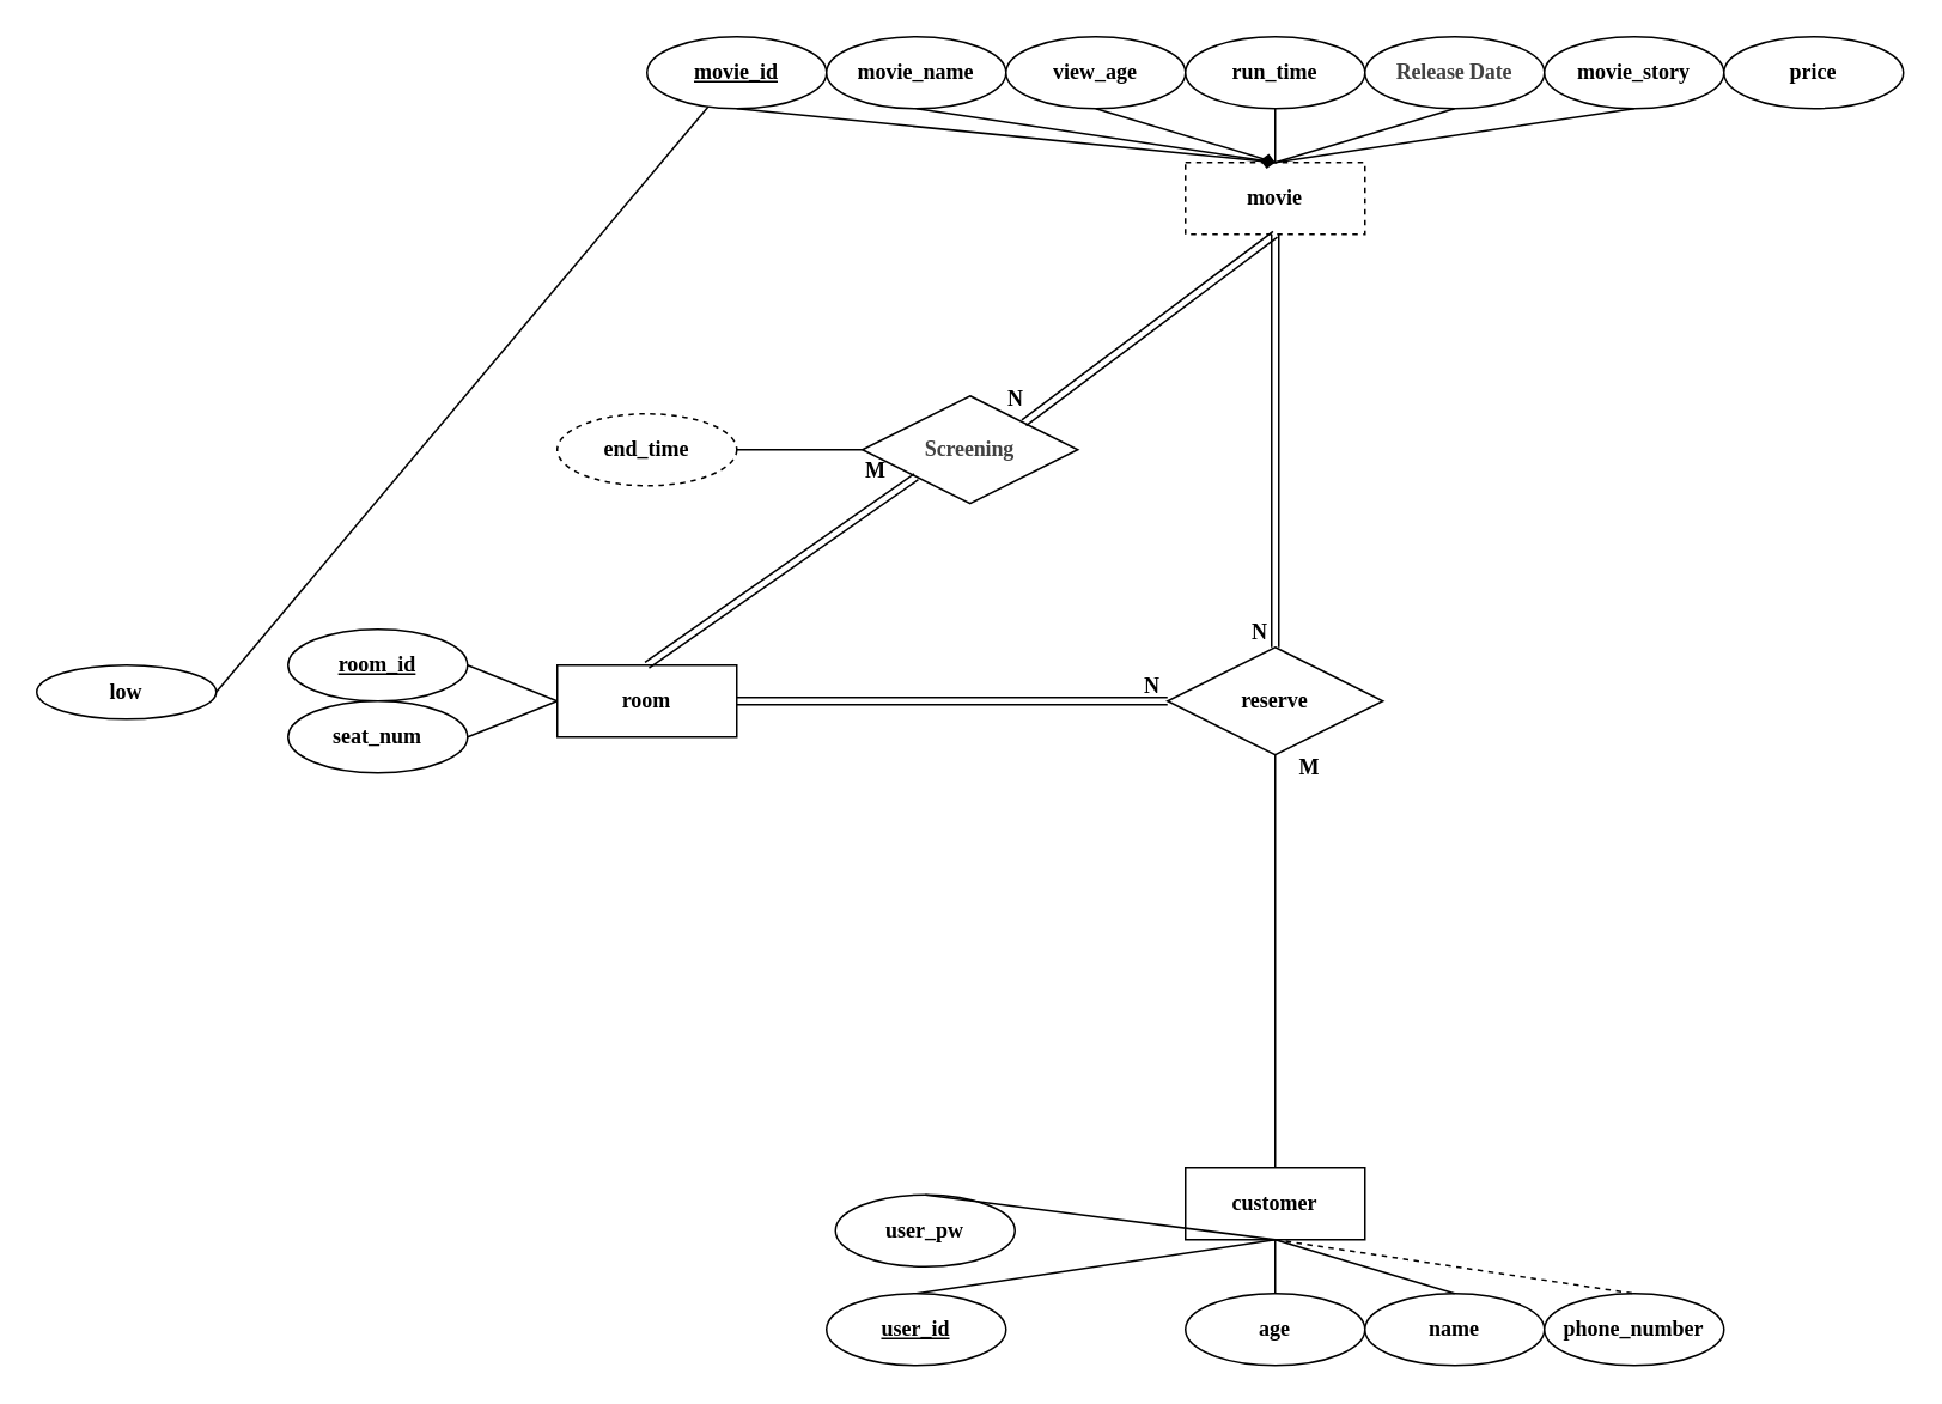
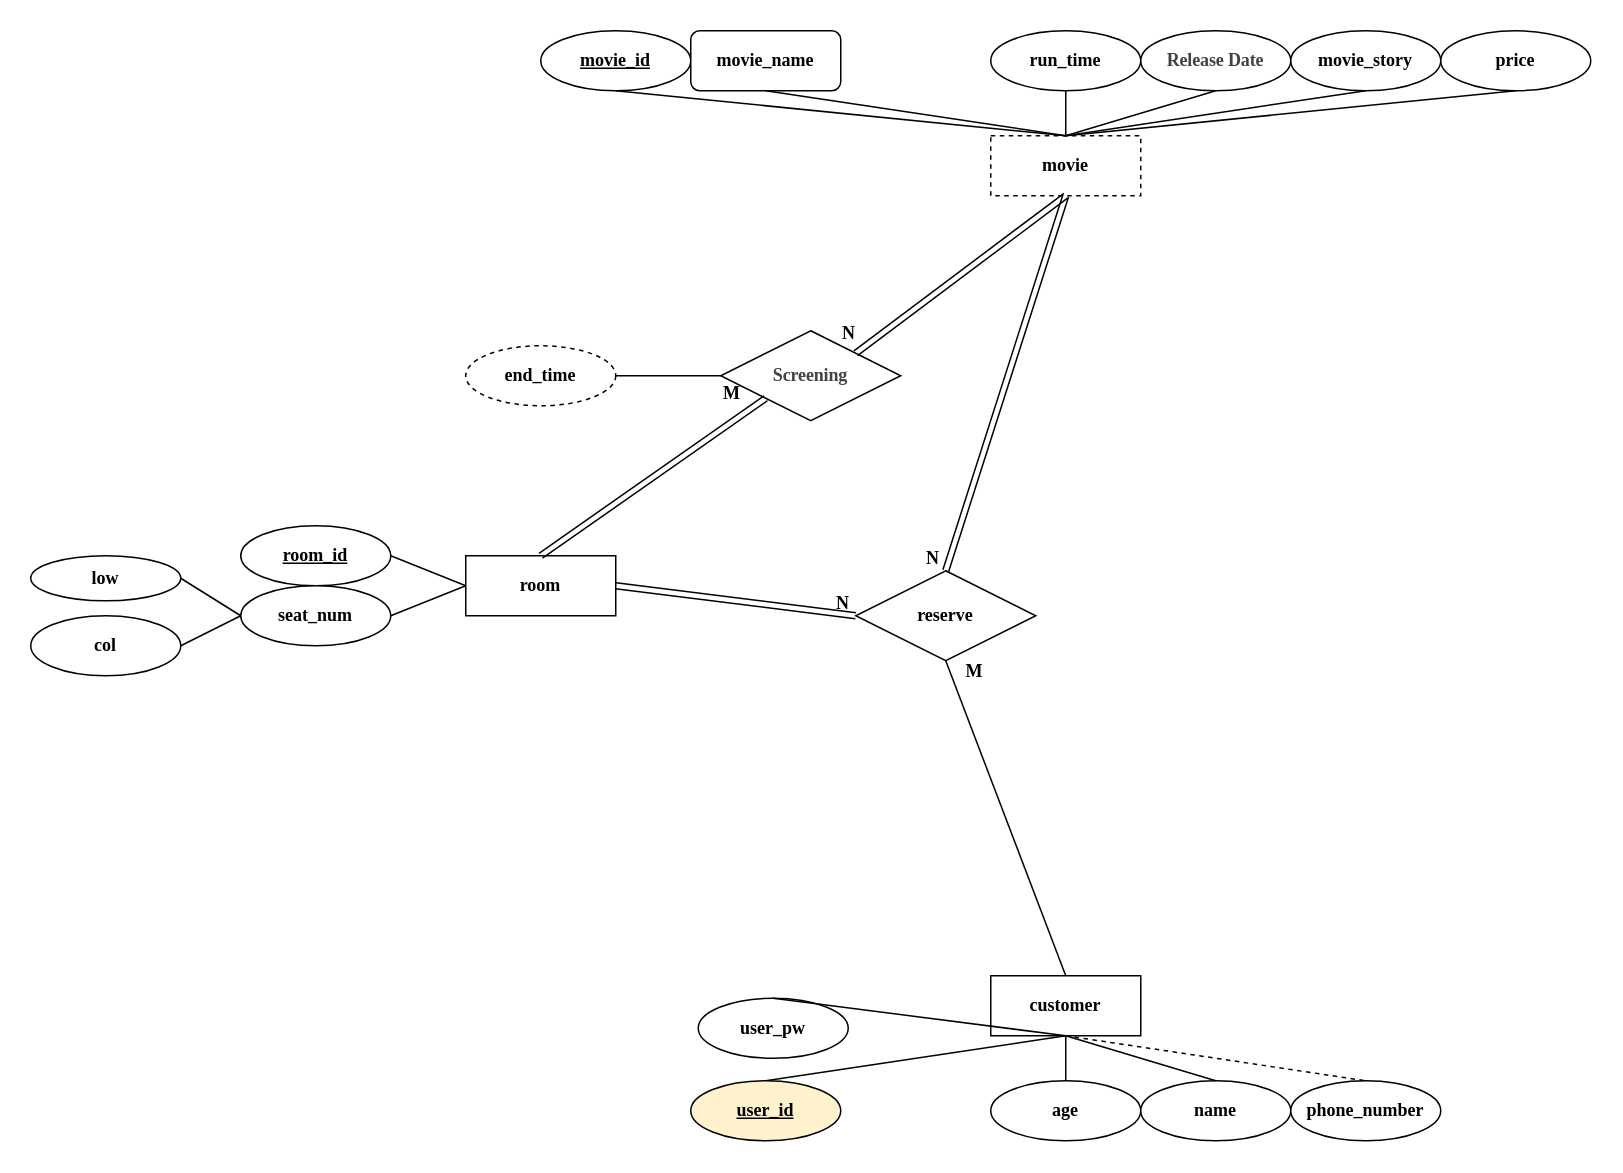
- <mxCell id="5" value="movie_name" style="ellipse;whiteSpace=wrap;html=1;align=center;fontFamily=Verdana;fontSize=12;fontStyle=1" parent="1" vertex="1"><mxGeometry x="460" y="20" width="100" height="40" as="geometry" /></mxCell>
+ <mxCell id="5" value="movie_name" style="whiteSpace=wrap;html=1;align=center;fontFamily=Verdana;fontSize=12;fontStyle=1;rounded=1;" parent="1" vertex="1"><mxGeometry x="460" y="20" width="100" height="40" as="geometry" /></mxCell>
- <mxCell id="6" value="view_age" style="ellipse;whiteSpace=wrap;html=1;align=center;fontFamily=Verdana;fontSize=12;fontStyle=1" parent="1" vertex="1"><mxGeometry x="560" y="20" width="100" height="40" as="geometry" /></mxCell>
- <mxCell id="8" value="" style="endArrow=diamond;html=1;rounded=0;exitX=0.5;exitY=1;exitDx=0;exitDy=0;entryX=0.5;entryY=0;entryDx=0;entryDy=0;fontFamily=Verdana;fontSize=12;fontStyle=1;" parent="1" source="5" target="2" edge="1"><mxGeometry relative="1" as="geometry"><mxPoint x="635" y="250" as="sourcePoint" /><mxPoint x="540" y="110" as="targetPoint" /></mxGeometry></mxCell>
+ <mxCell id="8" value="" style="endArrow=none;html=1;rounded=0;exitX=0.5;exitY=1;exitDx=0;exitDy=0;entryX=0.5;entryY=0;entryDx=0;entryDy=0;fontFamily=Verdana;fontSize=12;fontStyle=1" parent="1" source="5" target="2" edge="1"><mxGeometry relative="1" as="geometry"><mxPoint x="635" y="250" as="sourcePoint" /><mxPoint x="540" y="110" as="targetPoint" /></mxGeometry></mxCell>
- <mxCell id="9" value="" style="endArrow=none;html=1;rounded=0;exitX=0.5;exitY=1;exitDx=0;exitDy=0;entryX=0.5;entryY=0;entryDx=0;entryDy=0;fontFamily=Verdana;fontSize=12;fontStyle=1" parent="1" source="6" target="2" edge="1"><mxGeometry relative="1" as="geometry"><mxPoint x="805" y="260" as="sourcePoint" /><mxPoint x="590" y="100" as="targetPoint" /></mxGeometry></mxCell>
+ <mxCell id="35" value="" style="endArrow=none;html=1;rounded=0;exitX=0.5;exitY=1;exitDx=0;exitDy=0;entryX=0.5;entryY=0;entryDx=0;entryDy=0;fontFamily=Verdana;fontSize=12;fontStyle=1" parent="1" source="31" target="2" edge="1"><mxGeometry relative="1" as="geometry"><mxPoint x="755" y="100" as="sourcePoint" /><mxPoint x="755" y="140" as="targetPoint" /></mxGeometry></mxCell>
- <mxCell id="25" value="" style="endArrow=none;html=1;rounded=0;exitX=1;exitY=0.5;exitDx=0;exitDy=0;fontFamily=Verdana;fontSize=12;fontStyle=1;" parent="1" source="23" target="4" edge="1"><mxGeometry relative="1" as="geometry"><mxPoint x="120" y="460" as="sourcePoint" /><mxPoint x="280" y="460" as="targetPoint" /></mxGeometry></mxCell>
+ <mxCell id="25" value="" style="endArrow=none;html=1;rounded=0;exitX=1;exitY=0.5;exitDx=0;exitDy=0;entryX=0;entryY=0.5;entryDx=0;entryDy=0;fontFamily=Verdana;fontSize=12;fontStyle=1" parent="1" source="23" target="20" edge="1"><mxGeometry relative="1" as="geometry"><mxPoint x="120" y="460" as="sourcePoint" /><mxPoint x="280" y="460" as="targetPoint" /></mxGeometry></mxCell>
- <mxCell id="42" value="reserve" style="shape=rhombus;perimeter=rhombusPerimeter;whiteSpace=wrap;html=1;align=center;fontFamily=Verdana;fontSize=12;fontStyle=1" parent="1" vertex="1"><mxGeometry x="650" y="360" width="120" height="60" as="geometry" /></mxCell>
+ <mxCell id="42" value="reserve" style="shape=rhombus;perimeter=rhombusPerimeter;whiteSpace=wrap;html=1;align=center;fontFamily=Verdana;fontSize=12;fontStyle=1" parent="1" vertex="1"><mxGeometry x="570" y="380" width="120" height="60" as="geometry" /></mxCell>
+ <mxCell id="26" value="" style="endArrow=none;html=1;rounded=0;exitX=1;exitY=0.5;exitDx=0;exitDy=0;entryX=0;entryY=0.5;entryDx=0;entryDy=0;fontFamily=Verdana;fontSize=12;fontStyle=1" parent="1" source="24" target="20" edge="1"><mxGeometry relative="1" as="geometry"><mxPoint x="120" y="460" as="sourcePoint" /><mxPoint x="280" y="460" as="targetPoint" /></mxGeometry></mxCell>
+ <mxCell id="24" value="col" style="ellipse;whiteSpace=wrap;html=1;align=center;fontFamily=Verdana;fontSize=12;fontStyle=1" parent="1" vertex="1"><mxGeometry x="20" y="410" width="100" height="40" as="geometry" /></mxCell>
- <mxCell id="17" value="user_id" style="ellipse;whiteSpace=wrap;html=1;align=center;fontStyle=5;fontFamily=Verdana;fontSize=12;" parent="1" vertex="1"><mxGeometry x="460" y="720" width="100" height="40" as="geometry" /></mxCell>
+ <mxCell id="17" value="user_id" style="ellipse;whiteSpace=wrap;html=1;align=center;fontStyle=5;fontFamily=Verdana;fontSize=12;fillColor=#fff2cc;" parent="1" vertex="1"><mxGeometry x="460" y="720" width="100" height="40" as="geometry" /></mxCell>
